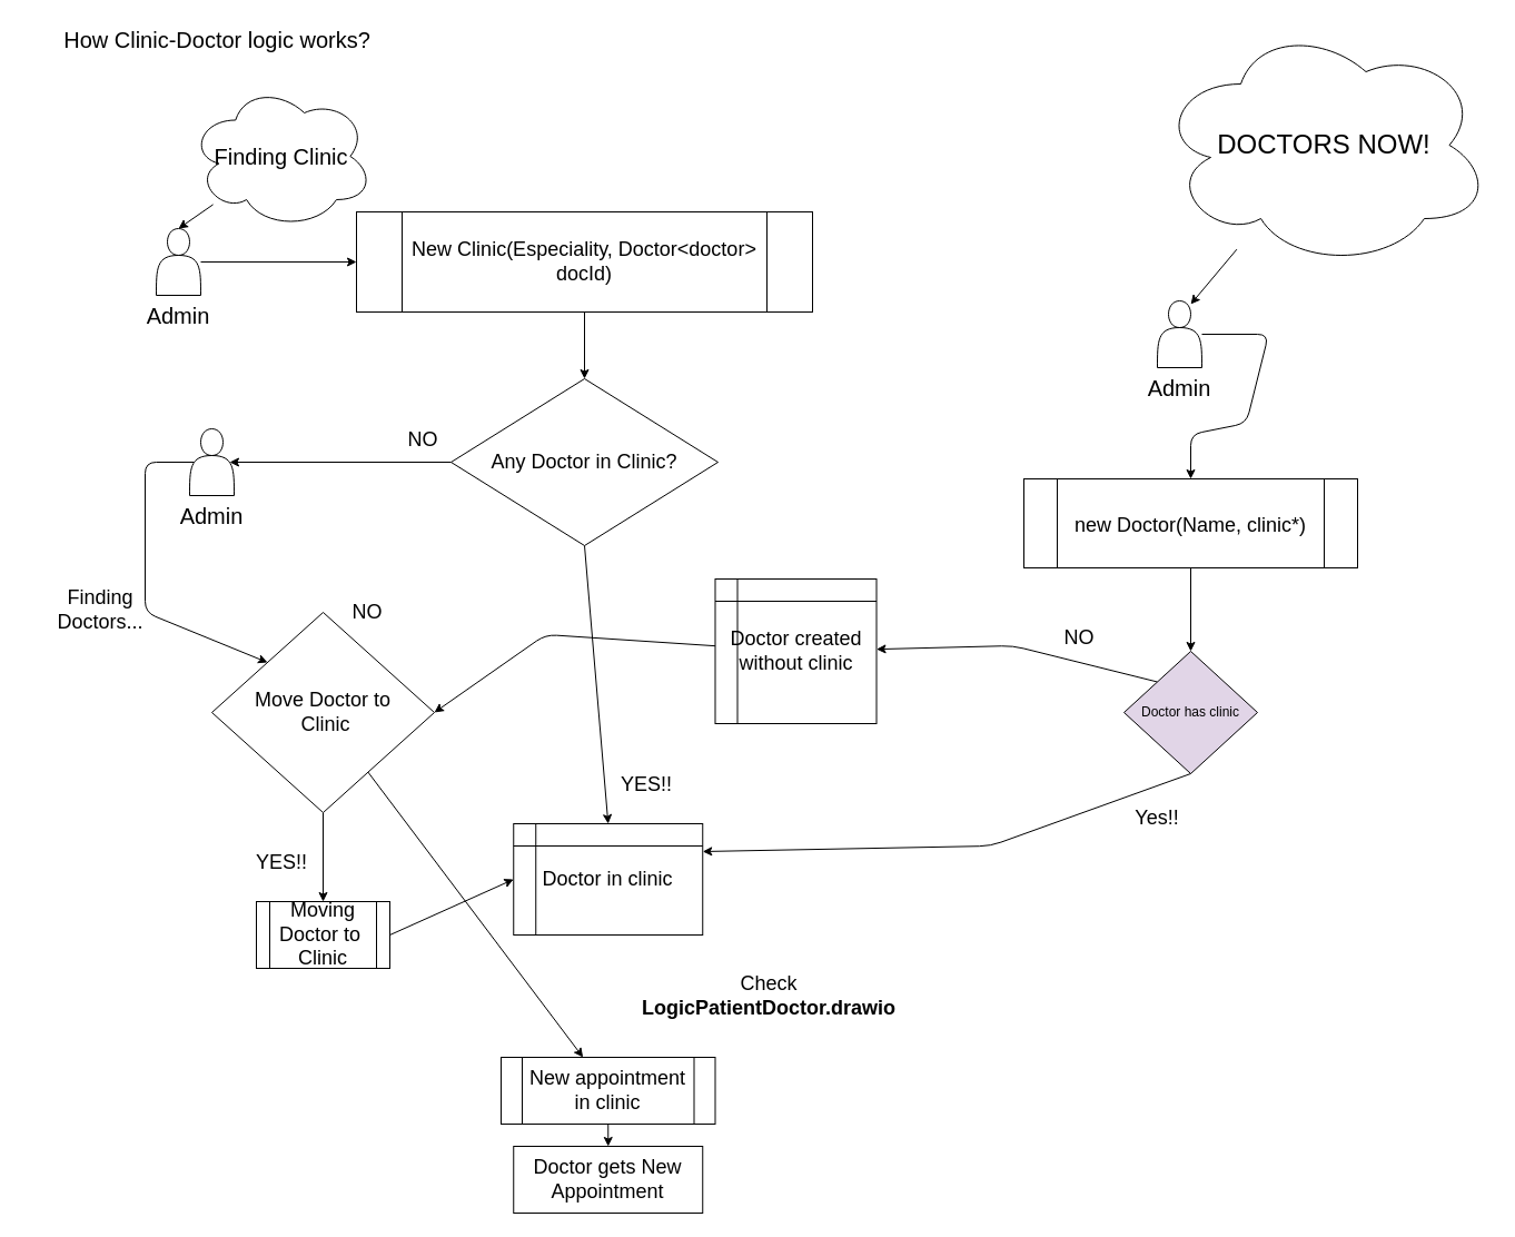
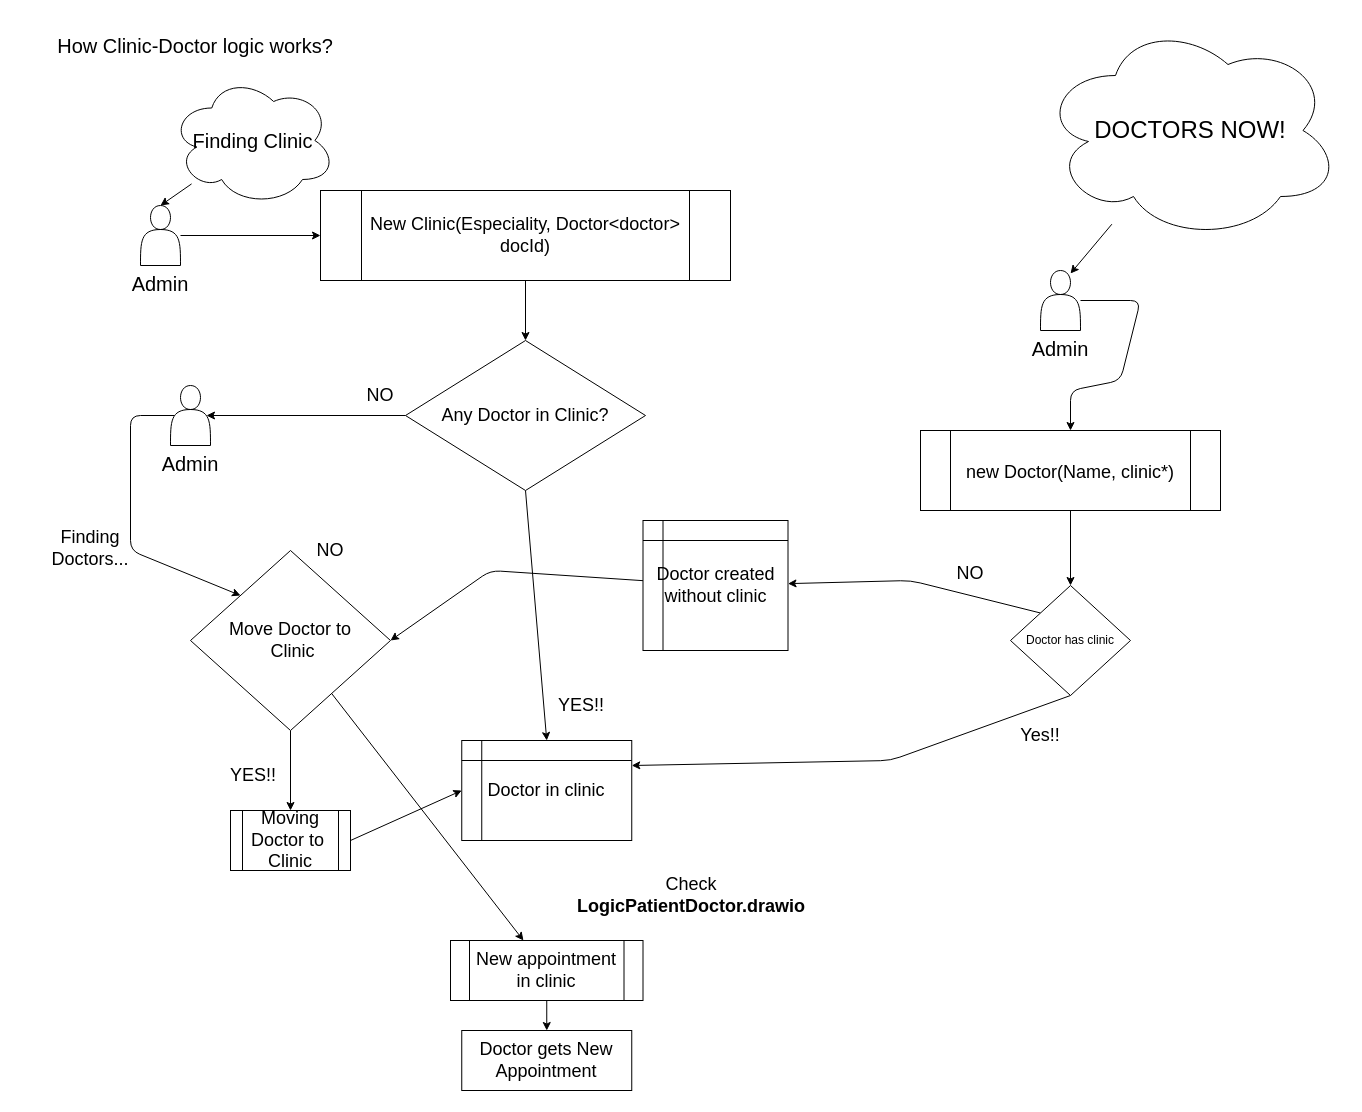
- <mxCell id="2" value="How Clinic-Doctor logic works?" style="text;html=1;strokeColor=none;fillColor=none;align=center;verticalAlign=middle;whiteSpace=wrap;rounded=0;fontSize=20;" parent="1" vertex="1"><mxGeometry x="20" y="20" width="350" height="30" as="geometry" /></mxCell>
+ <mxCell id="2" value="How Clinic-Doctor logic works?" style="text;html=1;strokeColor=none;fillColor=none;align=center;verticalAlign=middle;whiteSpace=wrap;rounded=0;fontSize=20;" parent="1" vertex="1"><mxGeometry x="20" y="30" width="350" height="30" as="geometry" /></mxCell>
- <mxCell id="31" value="Doctor has clinic" style="rhombus;whiteSpace=wrap;html=1;fillColor=#e1d5e7;" vertex="1" parent="1"><mxGeometry x="1010" y="585" width="120" height="110" as="geometry" /></mxCell>
+ <mxCell id="31" value="Doctor has clinic" style="rhombus;whiteSpace=wrap;html=1;" vertex="1" parent="1"><mxGeometry x="1010" y="585" width="120" height="110" as="geometry" /></mxCell>
- <mxCell id="26" value="New appointment in clinic" style="shape=process;whiteSpace=wrap;html=1;backgroundOutline=1;fontSize=18;" parent="1" vertex="1"><mxGeometry x="450" y="950" width="192.5" height="60" as="geometry" /></mxCell>
+ <mxCell id="26" value="New appointment in clinic" style="shape=process;whiteSpace=wrap;html=1;backgroundOutline=1;fontSize=18;" parent="1" vertex="1"><mxGeometry x="450" y="940" width="192.5" height="60" as="geometry" /></mxCell>
